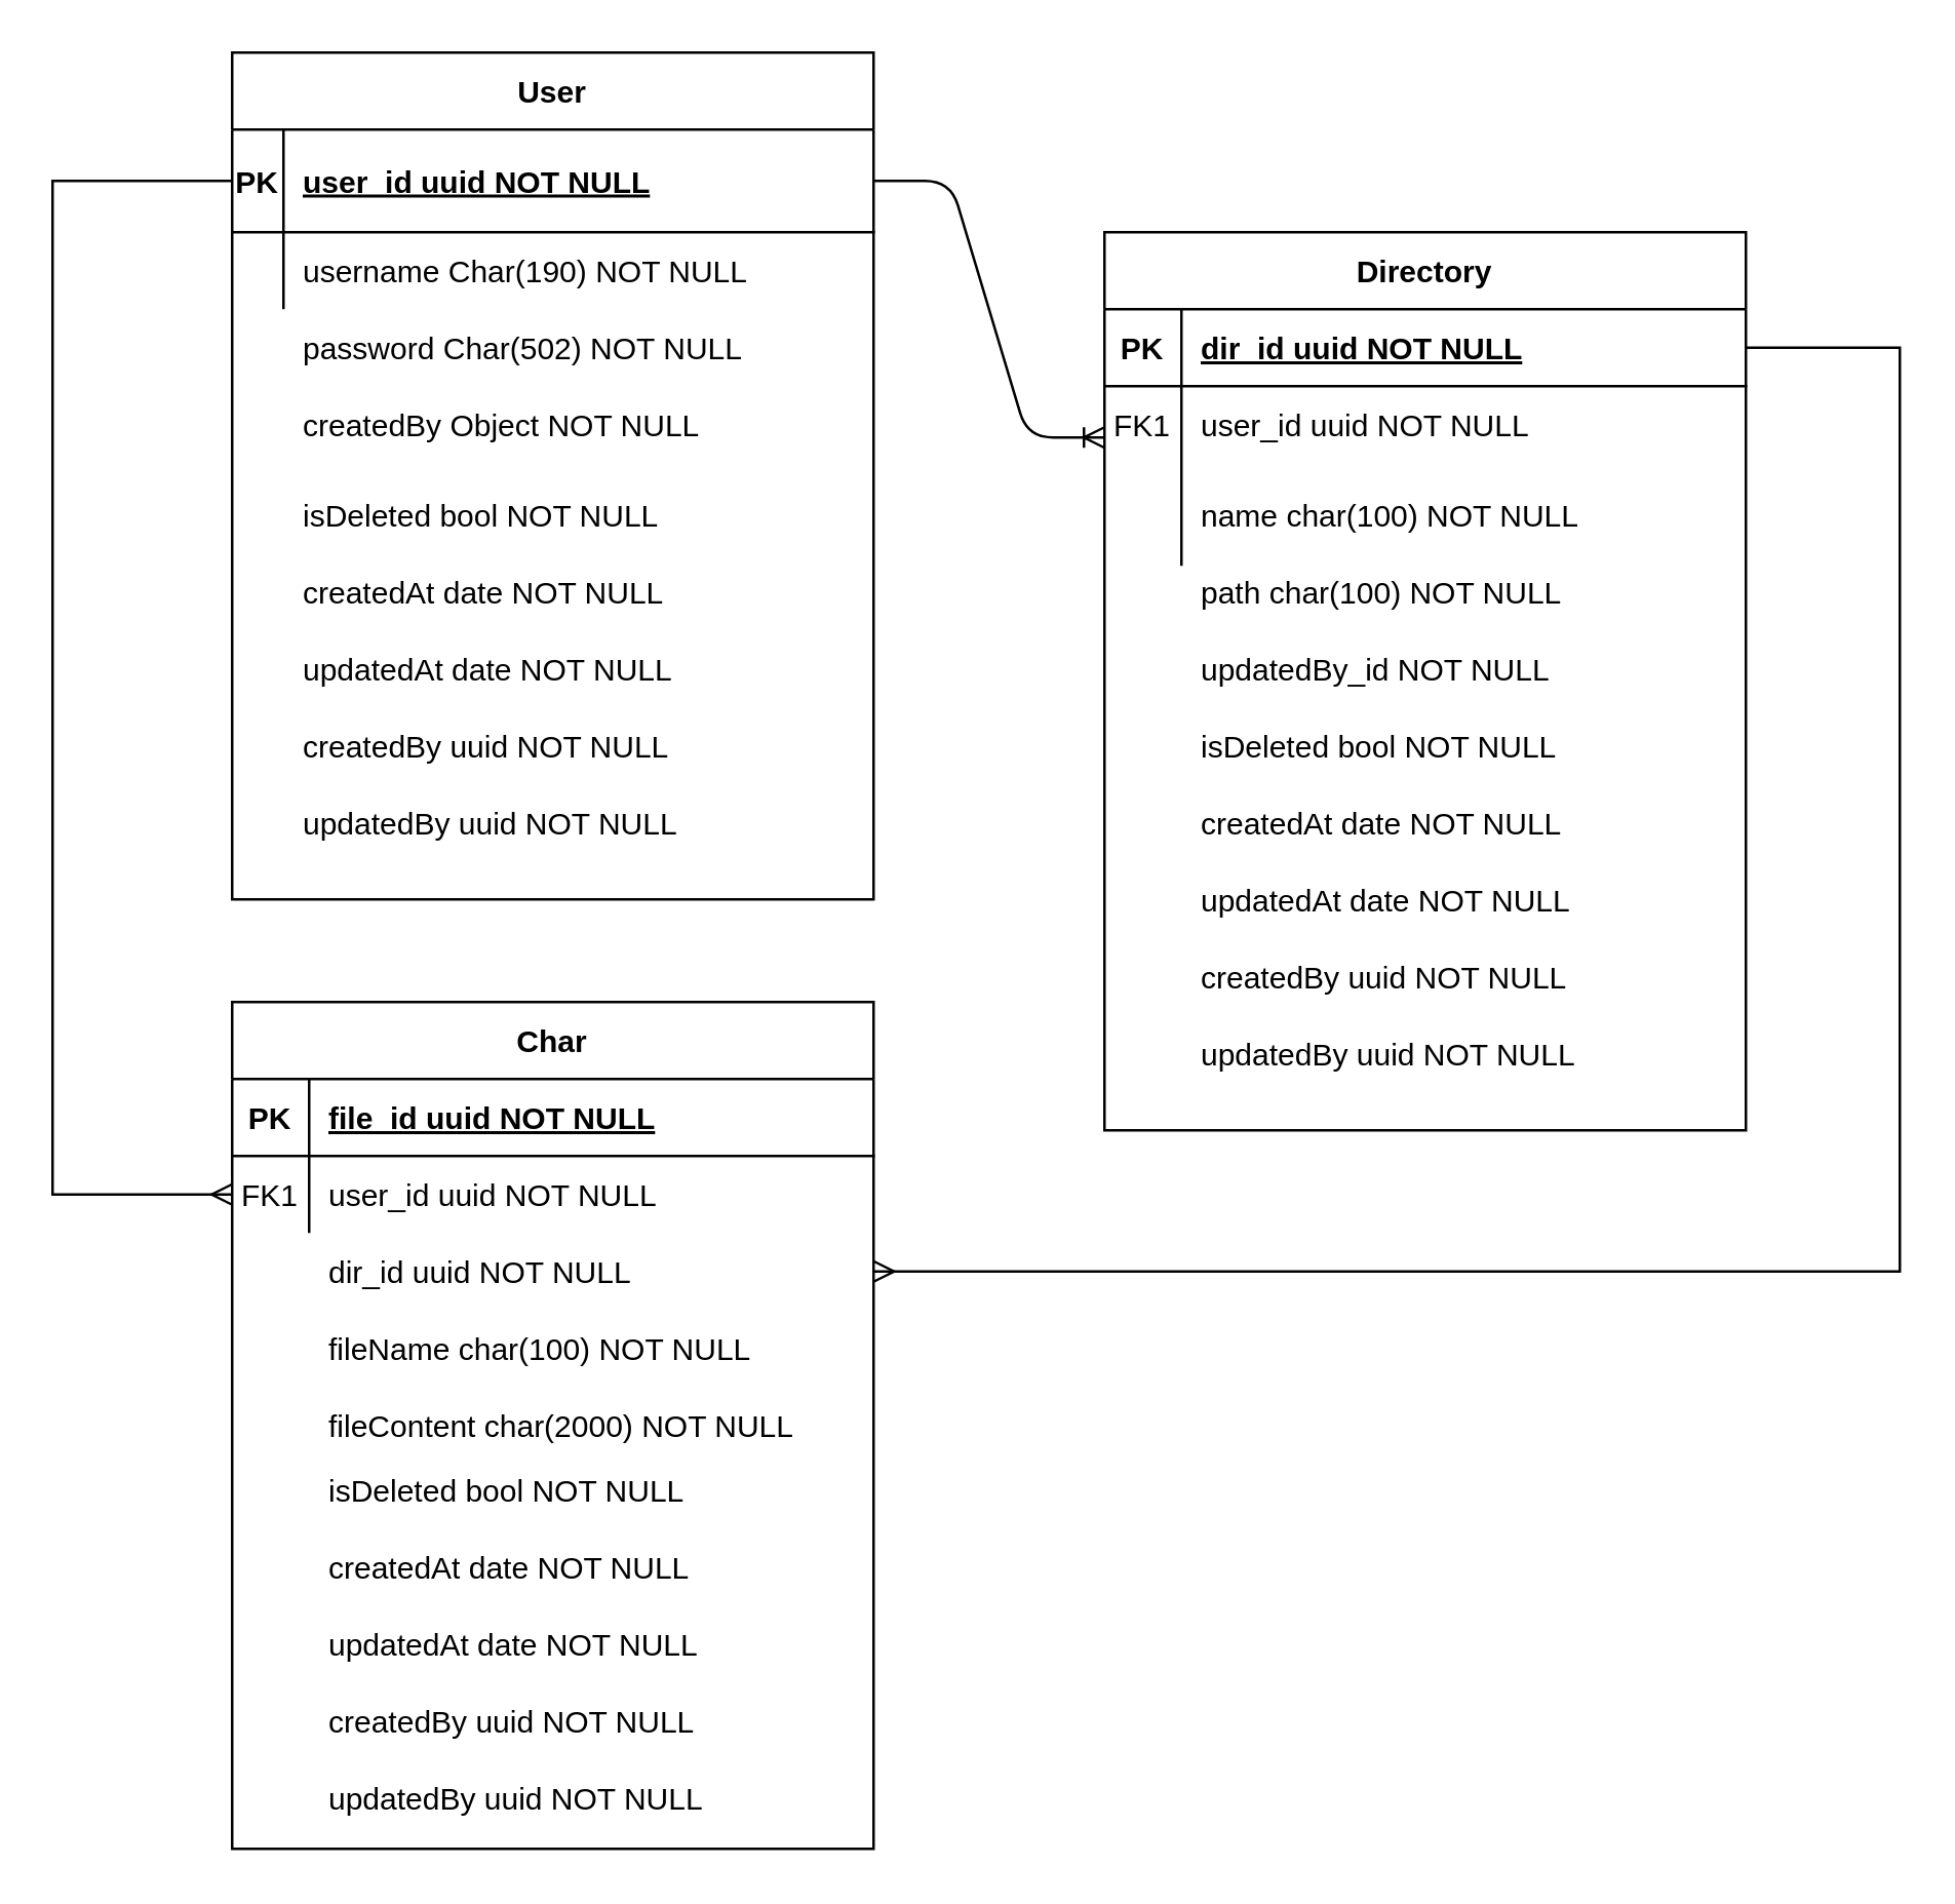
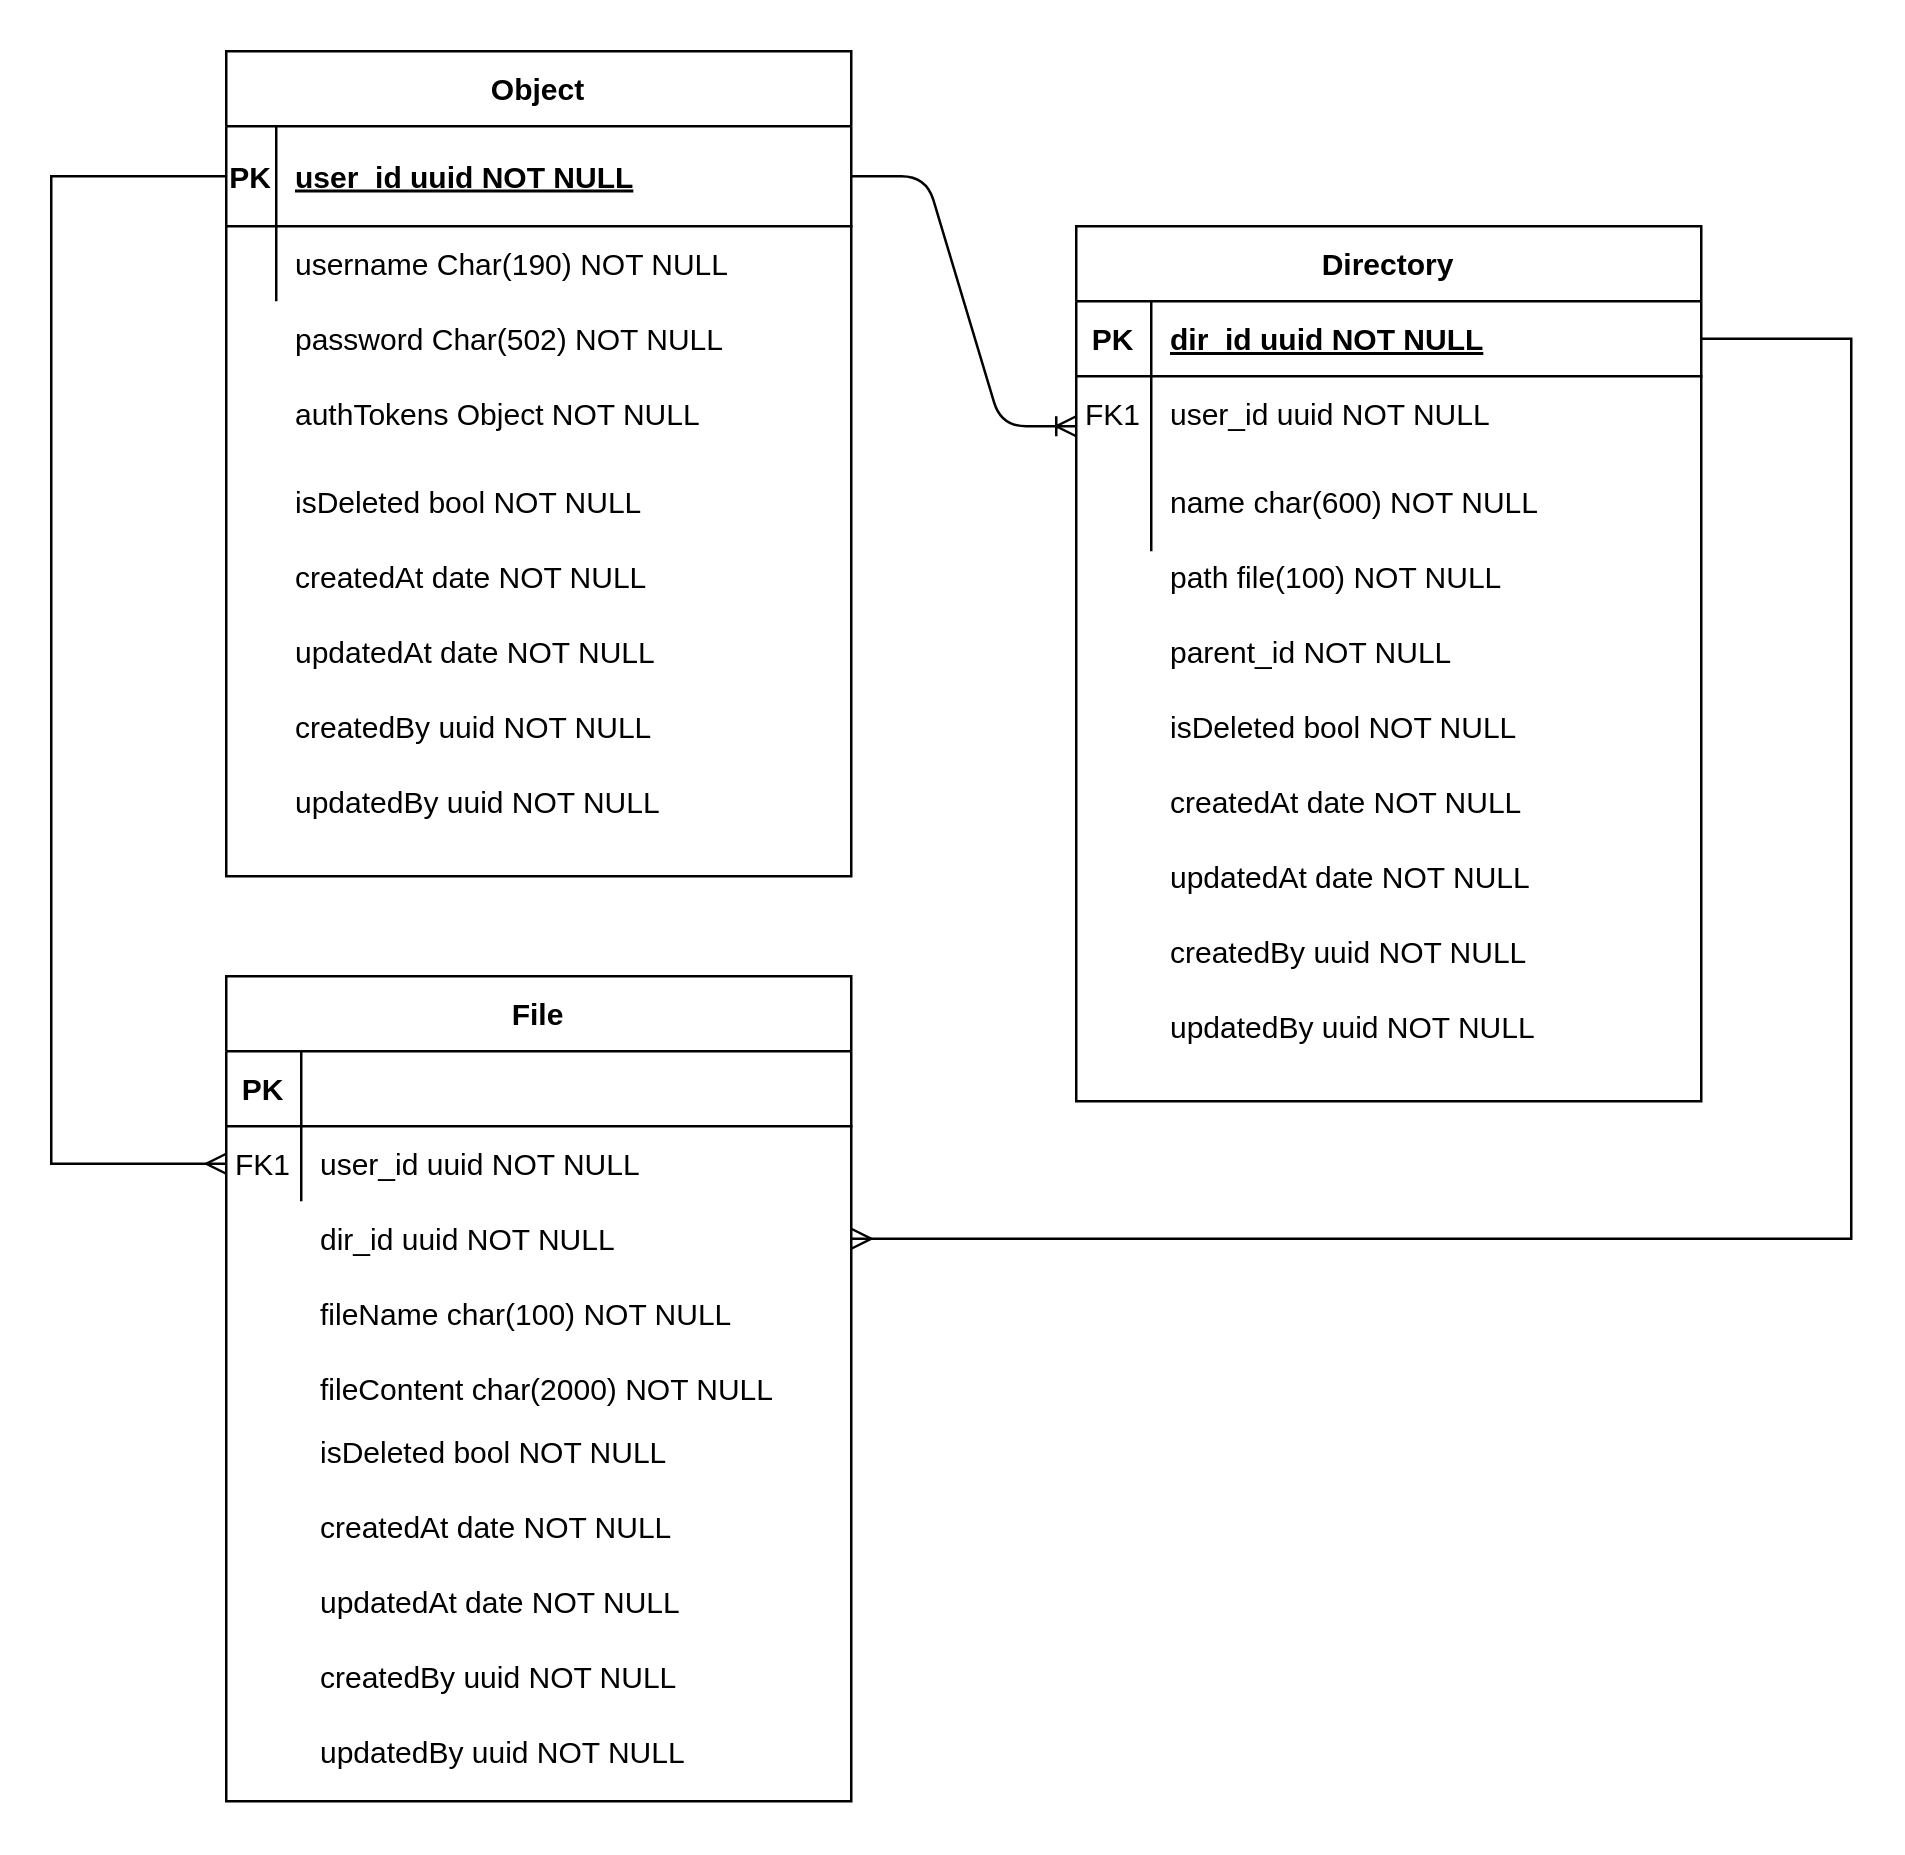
- <mxCell id="2" value="User" style="shape=table;startSize=30;container=1;collapsible=1;childLayout=tableLayout;fixedRows=1;rowLines=0;fontStyle=1;align=center;resizeLast=1;" vertex="1" parent="1"><mxGeometry x="90" y="20" width="250" height="330" as="geometry" /></mxCell>
+ <mxCell id="2" value="Object" style="shape=table;startSize=30;container=1;collapsible=1;childLayout=tableLayout;fixedRows=1;rowLines=0;fontStyle=1;align=center;resizeLast=1;" vertex="1" parent="1"><mxGeometry x="90" y="20" width="250" height="330" as="geometry" /></mxCell>
- <mxCell id="27" value="createdBy Object NOT NULL" style="shape=partialRectangle;overflow=hidden;connectable=0;fillColor=none;top=0;left=0;bottom=0;right=0;align=left;spacingLeft=6;" vertex="1" parent="1"><mxGeometry x="110" y="150" width="230" height="30" as="geometry" /></mxCell>
+ <mxCell id="27" value="authTokens Object NOT NULL" style="shape=partialRectangle;overflow=hidden;connectable=0;fillColor=none;top=0;left=0;bottom=0;right=0;align=left;spacingLeft=6;" vertex="1" parent="1"><mxGeometry x="110" y="150" width="230" height="30" as="geometry" /></mxCell>
- <mxCell id="18" value="name char(100) NOT NULL" style="shape=partialRectangle;overflow=hidden;connectable=0;fillColor=none;top=0;left=0;bottom=0;right=0;align=left;spacingLeft=6;" vertex="1" parent="16"><mxGeometry x="30" width="220" height="40" as="geometry" /></mxCell>
+ <mxCell id="18" value="name char(600) NOT NULL" style="shape=partialRectangle;overflow=hidden;connectable=0;fillColor=none;top=0;left=0;bottom=0;right=0;align=left;spacingLeft=6;" vertex="1" parent="16"><mxGeometry x="30" width="220" height="40" as="geometry" /></mxCell>
- <mxCell id="19" value="path char(100) NOT NULL" style="shape=partialRectangle;overflow=hidden;connectable=0;fillColor=none;top=0;left=0;bottom=0;right=0;align=left;spacingLeft=6;" vertex="1" parent="1"><mxGeometry x="460" y="210" width="220" height="40" as="geometry" /></mxCell>
+ <mxCell id="19" value="path file(100) NOT NULL" style="shape=partialRectangle;overflow=hidden;connectable=0;fillColor=none;top=0;left=0;bottom=0;right=0;align=left;spacingLeft=6;" vertex="1" parent="1"><mxGeometry x="460" y="210" width="220" height="40" as="geometry" /></mxCell>
- <mxCell id="20" value="updatedBy_id NOT NULL" style="shape=partialRectangle;overflow=hidden;connectable=0;fillColor=none;top=0;left=0;bottom=0;right=0;align=left;spacingLeft=6;" vertex="1" parent="1"><mxGeometry x="460" y="240" width="220" height="40" as="geometry" /></mxCell>
+ <mxCell id="20" value="parent_id NOT NULL" style="shape=partialRectangle;overflow=hidden;connectable=0;fillColor=none;top=0;left=0;bottom=0;right=0;align=left;spacingLeft=6;" vertex="1" parent="1"><mxGeometry x="460" y="240" width="220" height="40" as="geometry" /></mxCell>
- <mxCell id="41" value="Char" style="shape=table;startSize=30;container=1;collapsible=1;childLayout=tableLayout;fixedRows=1;rowLines=0;fontStyle=1;align=center;resizeLast=1;" vertex="1" parent="1"><mxGeometry x="90" y="390" width="250" height="330" as="geometry" /></mxCell>
+ <mxCell id="41" value="File" style="shape=table;startSize=30;container=1;collapsible=1;childLayout=tableLayout;fixedRows=1;rowLines=0;fontStyle=1;align=center;resizeLast=1;" vertex="1" parent="1"><mxGeometry x="90" y="390" width="250" height="330" as="geometry" /></mxCell>
- <mxCell id="44" value="file_id uuid NOT NULL" style="shape=partialRectangle;overflow=hidden;connectable=0;fillColor=none;top=0;left=0;bottom=0;right=0;align=left;spacingLeft=6;fontStyle=5;" vertex="1" parent="42"><mxGeometry x="30" width="220" height="30" as="geometry" /></mxCell>
